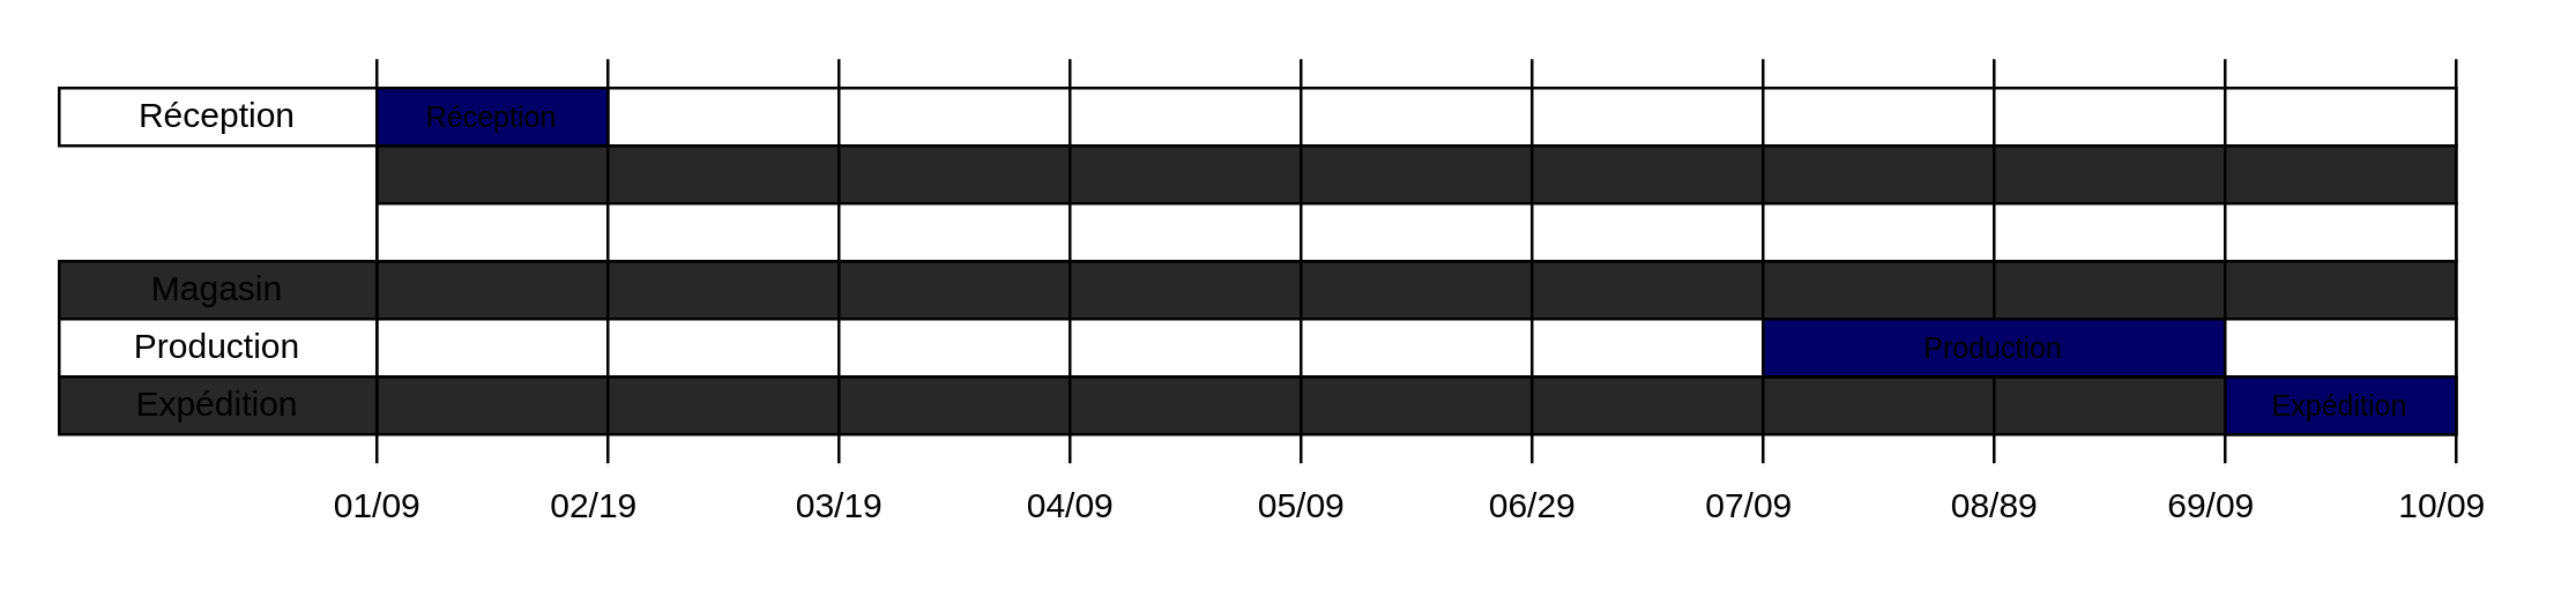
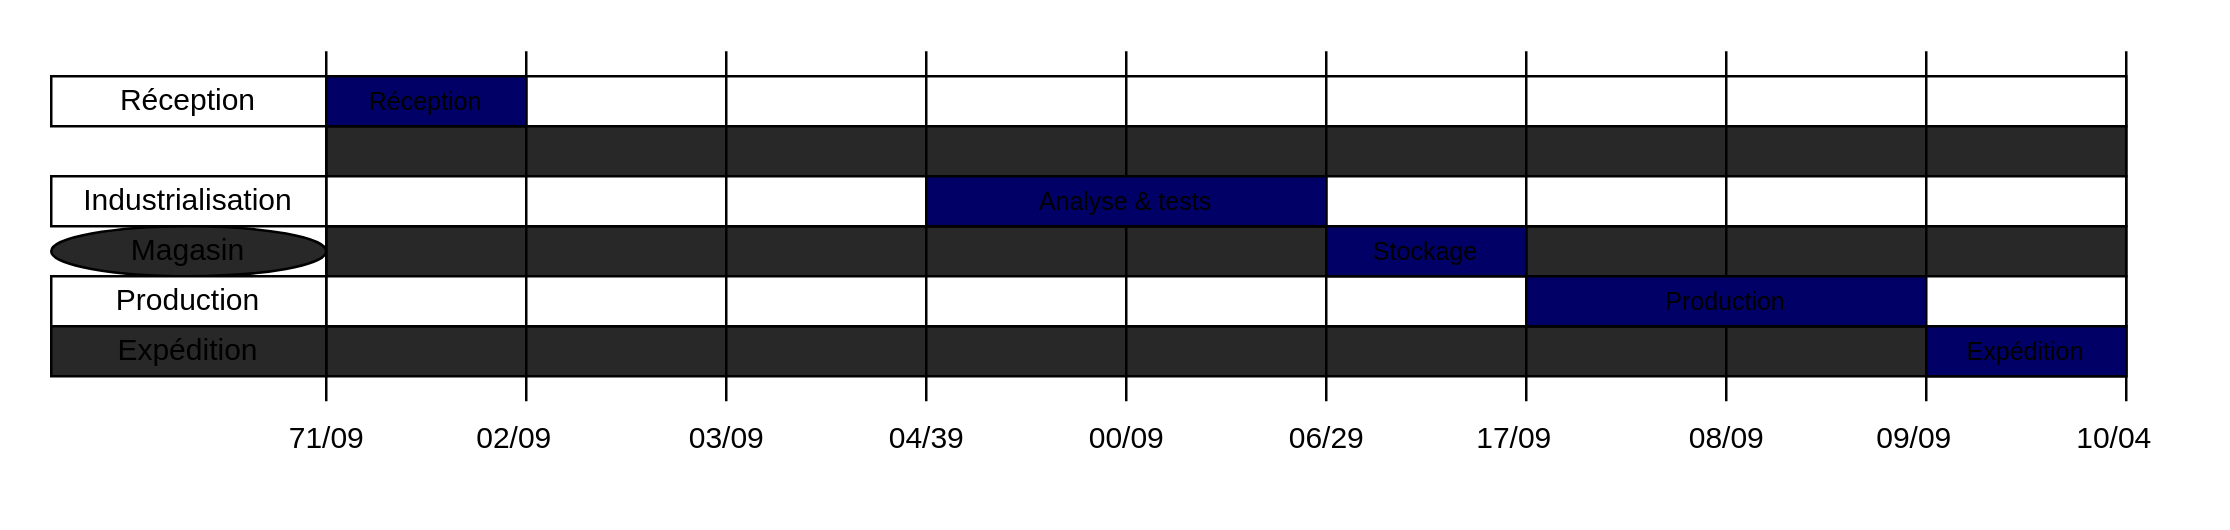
+ <mxCell id="5" value="Industrialisation" style="rounded=0;whiteSpace=wrap;html=1;" vertex="1" parent="1"><mxGeometry x="20" y="70" width="110" height="20" as="geometry" /></mxCell>
+ <mxCell id="23" value="&lt;font style=&quot;font-size: 10px;&quot;&gt;Analyse &amp;amp; tests&lt;/font&gt;" style="rounded=0;whiteSpace=wrap;html=1;fillColor=#000066;" vertex="1" parent="1"><mxGeometry x="370" y="70" width="160" height="20" as="geometry" /></mxCell>
- <mxCell id="6" value="Magasin" style="rounded=0;whiteSpace=wrap;html=1;fillColor=#282828;" vertex="1" parent="1"><mxGeometry x="20" y="90" width="110" height="20" as="geometry" /></mxCell>
+ <mxCell id="6" value="Magasin" style="ellipse;whiteSpace=wrap;html=1;fillColor=#282828;" vertex="1" parent="1"><mxGeometry x="20" y="90" width="110" height="20" as="geometry" /></mxCell>
+ <mxCell id="24" value="&lt;font style=&quot;font-size: 10px;&quot;&gt;Stockage&lt;/font&gt;" style="rounded=0;whiteSpace=wrap;html=1;fillColor=#000066;" vertex="1" parent="1"><mxGeometry x="530" y="90" width="80" height="20" as="geometry" /></mxCell>
- <mxCell id="34" value="01/09" style="text;html=1;align=center;verticalAlign=middle;resizable=0;points=[];autosize=1;strokeColor=none;fillColor=none;" vertex="1" parent="1"><mxGeometry x="105" y="160" width="50" height="30" as="geometry" /></mxCell>
+ <mxCell id="34" value="71/09" style="text;html=1;align=center;verticalAlign=middle;resizable=0;points=[];autosize=1;strokeColor=none;fillColor=none;" vertex="1" parent="1"><mxGeometry x="105" y="160" width="50" height="30" as="geometry" /></mxCell>
- <mxCell id="35" value="02/19" style="text;html=1;align=center;verticalAlign=middle;resizable=0;points=[];autosize=1;strokeColor=none;fillColor=none;" vertex="1" parent="1"><mxGeometry x="180" y="160" width="50" height="30" as="geometry" /></mxCell>
+ <mxCell id="35" value="02/09" style="text;html=1;align=center;verticalAlign=middle;resizable=0;points=[];autosize=1;strokeColor=none;fillColor=none;" vertex="1" parent="1"><mxGeometry x="180" y="160" width="50" height="30" as="geometry" /></mxCell>
- <mxCell id="37" value="03/19" style="text;html=1;align=center;verticalAlign=middle;resizable=0;points=[];autosize=1;strokeColor=none;fillColor=none;" vertex="1" parent="1"><mxGeometry x="265" y="160" width="50" height="30" as="geometry" /></mxCell>
+ <mxCell id="37" value="03/09" style="text;html=1;align=center;verticalAlign=middle;resizable=0;points=[];autosize=1;strokeColor=none;fillColor=none;" vertex="1" parent="1"><mxGeometry x="265" y="160" width="50" height="30" as="geometry" /></mxCell>
- <mxCell id="36" value="04/09" style="text;html=1;align=center;verticalAlign=middle;resizable=0;points=[];autosize=1;strokeColor=none;fillColor=none;" vertex="1" parent="1"><mxGeometry x="345" y="160" width="50" height="30" as="geometry" /></mxCell>
+ <mxCell id="36" value="04/39" style="text;html=1;align=center;verticalAlign=middle;resizable=0;points=[];autosize=1;strokeColor=none;fillColor=none;" vertex="1" parent="1"><mxGeometry x="345" y="160" width="50" height="30" as="geometry" /></mxCell>
- <mxCell id="38" value="05/09" style="text;html=1;align=center;verticalAlign=middle;resizable=0;points=[];autosize=1;strokeColor=none;fillColor=none;" vertex="1" parent="1"><mxGeometry x="425" y="160" width="50" height="30" as="geometry" /></mxCell>
+ <mxCell id="38" value="00/09" style="text;html=1;align=center;verticalAlign=middle;resizable=0;points=[];autosize=1;strokeColor=none;fillColor=none;" vertex="1" parent="1"><mxGeometry x="425" y="160" width="50" height="30" as="geometry" /></mxCell>
- <mxCell id="40" value="07/09" style="text;html=1;align=center;verticalAlign=middle;resizable=0;points=[];autosize=1;strokeColor=none;fillColor=none;" vertex="1" parent="1"><mxGeometry x="580" y="160" width="50" height="30" as="geometry" /></mxCell>
+ <mxCell id="40" value="17/09" style="text;html=1;align=center;verticalAlign=middle;resizable=0;points=[];autosize=1;strokeColor=none;fillColor=none;" vertex="1" parent="1"><mxGeometry x="580" y="160" width="50" height="30" as="geometry" /></mxCell>
- <mxCell id="41" value="08/89" style="text;html=1;align=center;verticalAlign=middle;resizable=0;points=[];autosize=1;strokeColor=none;fillColor=none;" vertex="1" parent="1"><mxGeometry x="665" y="160" width="50" height="30" as="geometry" /></mxCell>
+ <mxCell id="41" value="08/09" style="text;html=1;align=center;verticalAlign=middle;resizable=0;points=[];autosize=1;strokeColor=none;fillColor=none;" vertex="1" parent="1"><mxGeometry x="665" y="160" width="50" height="30" as="geometry" /></mxCell>
- <mxCell id="42" value="69/09" style="text;html=1;align=center;verticalAlign=middle;resizable=0;points=[];autosize=1;strokeColor=none;fillColor=none;" vertex="1" parent="1"><mxGeometry x="740" y="160" width="50" height="30" as="geometry" /></mxCell>
+ <mxCell id="42" value="09/09" style="text;html=1;align=center;verticalAlign=middle;resizable=0;points=[];autosize=1;strokeColor=none;fillColor=none;" vertex="1" parent="1"><mxGeometry x="740" y="160" width="50" height="30" as="geometry" /></mxCell>
- <mxCell id="43" value="10/09" style="text;html=1;align=center;verticalAlign=middle;resizable=0;points=[];autosize=1;strokeColor=none;fillColor=none;" vertex="1" parent="1"><mxGeometry x="820" y="160" width="50" height="30" as="geometry" /></mxCell>
+ <mxCell id="43" value="10/04" style="text;html=1;align=center;verticalAlign=middle;resizable=0;points=[];autosize=1;strokeColor=none;fillColor=none;" vertex="1" parent="1"><mxGeometry x="820" y="160" width="50" height="30" as="geometry" /></mxCell>
